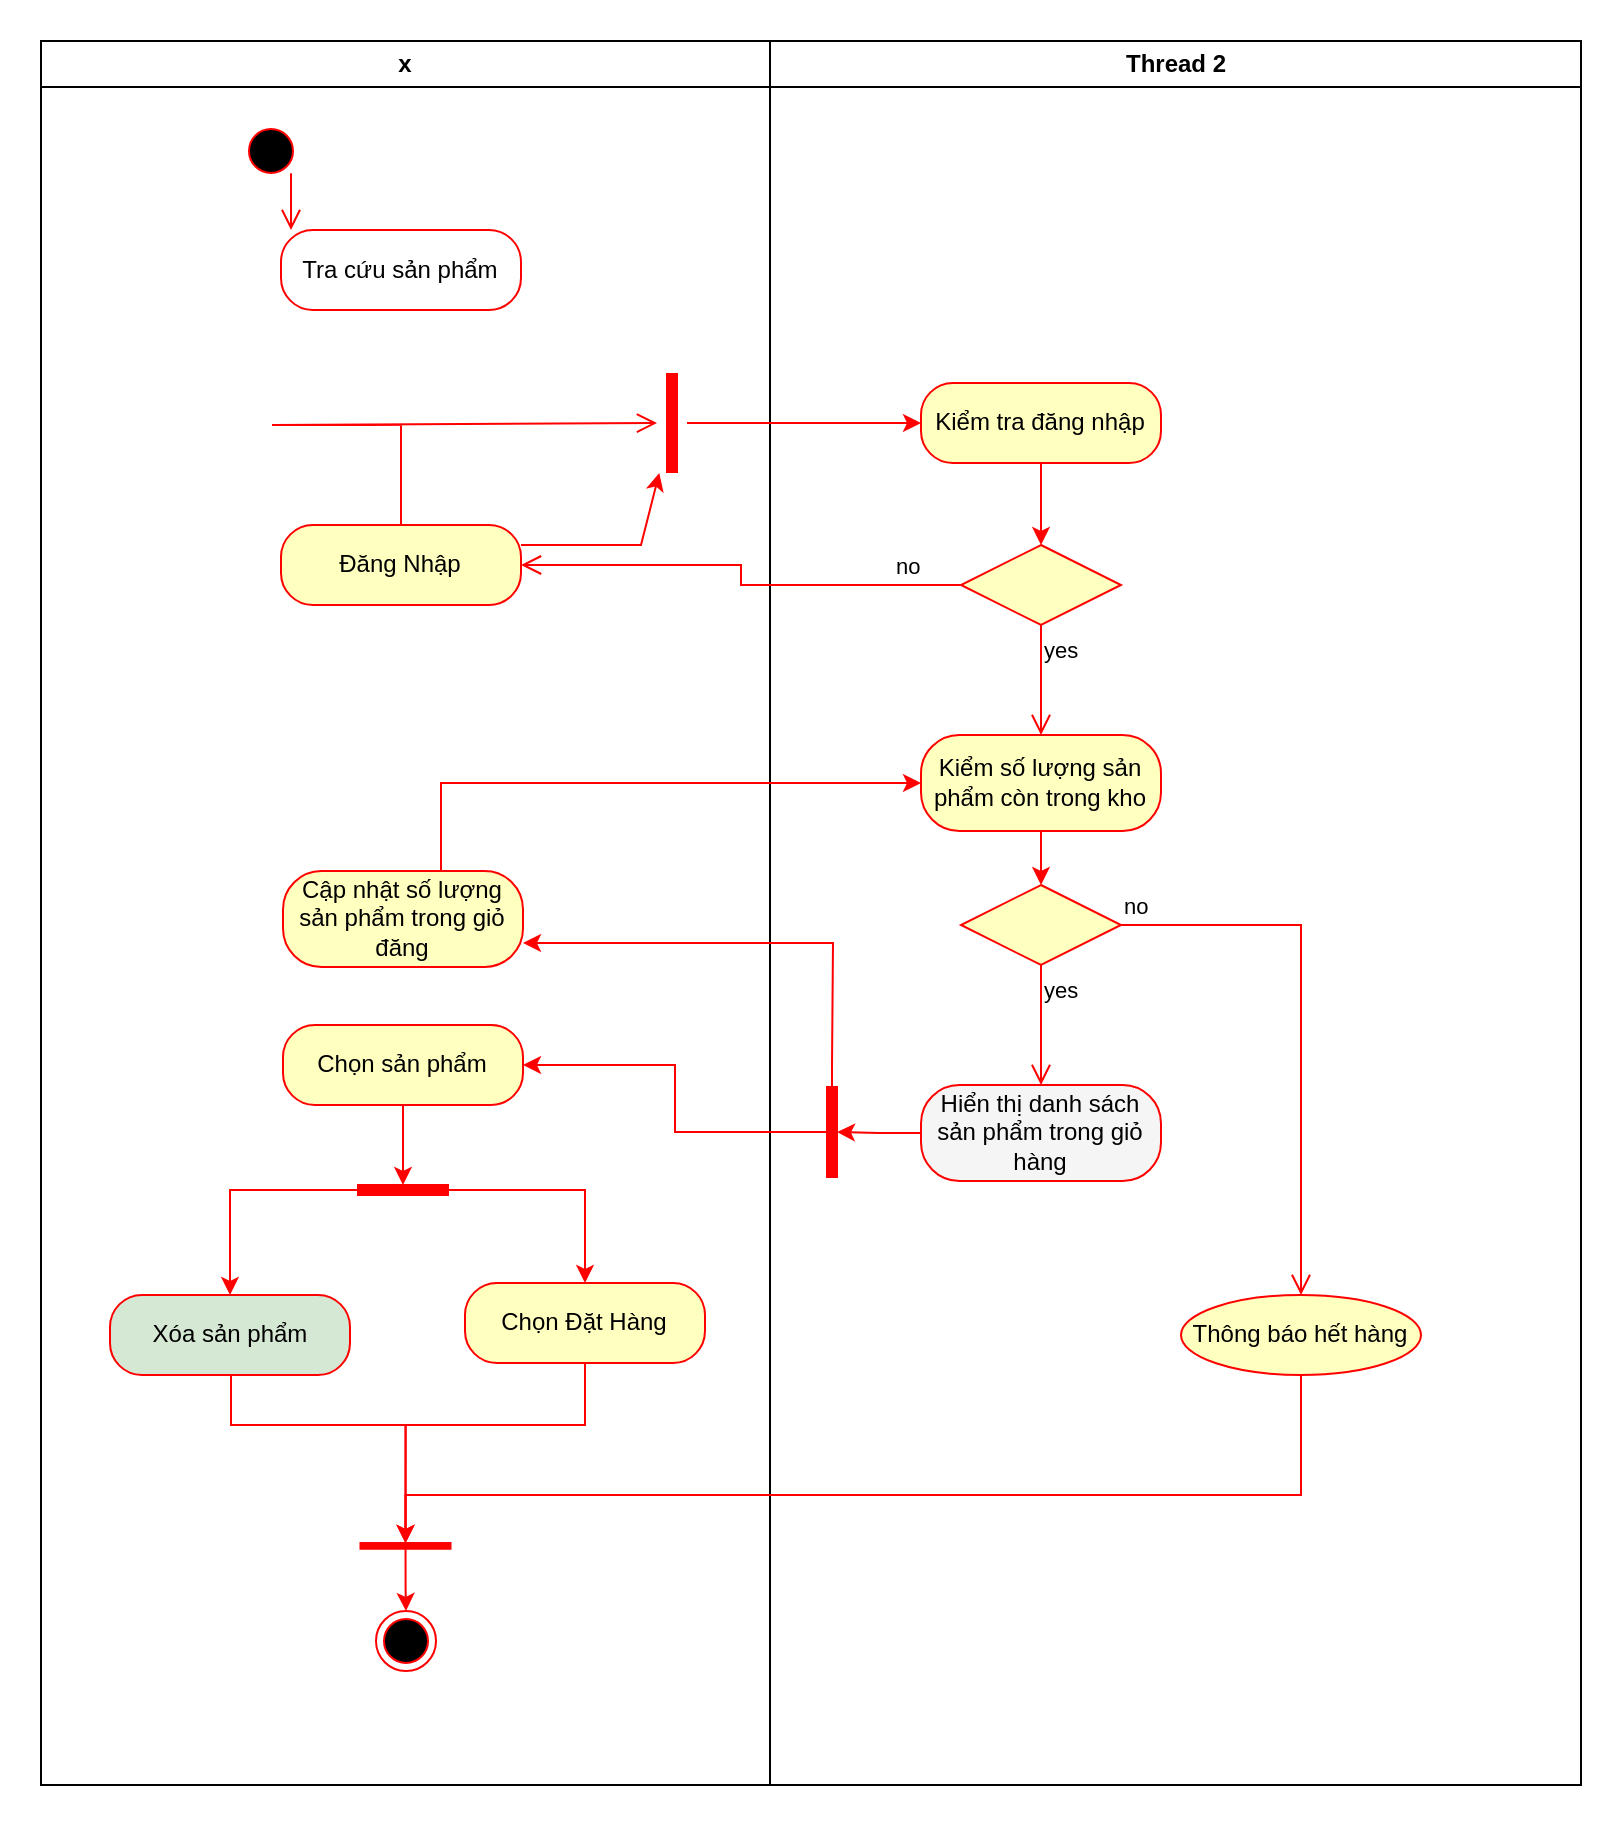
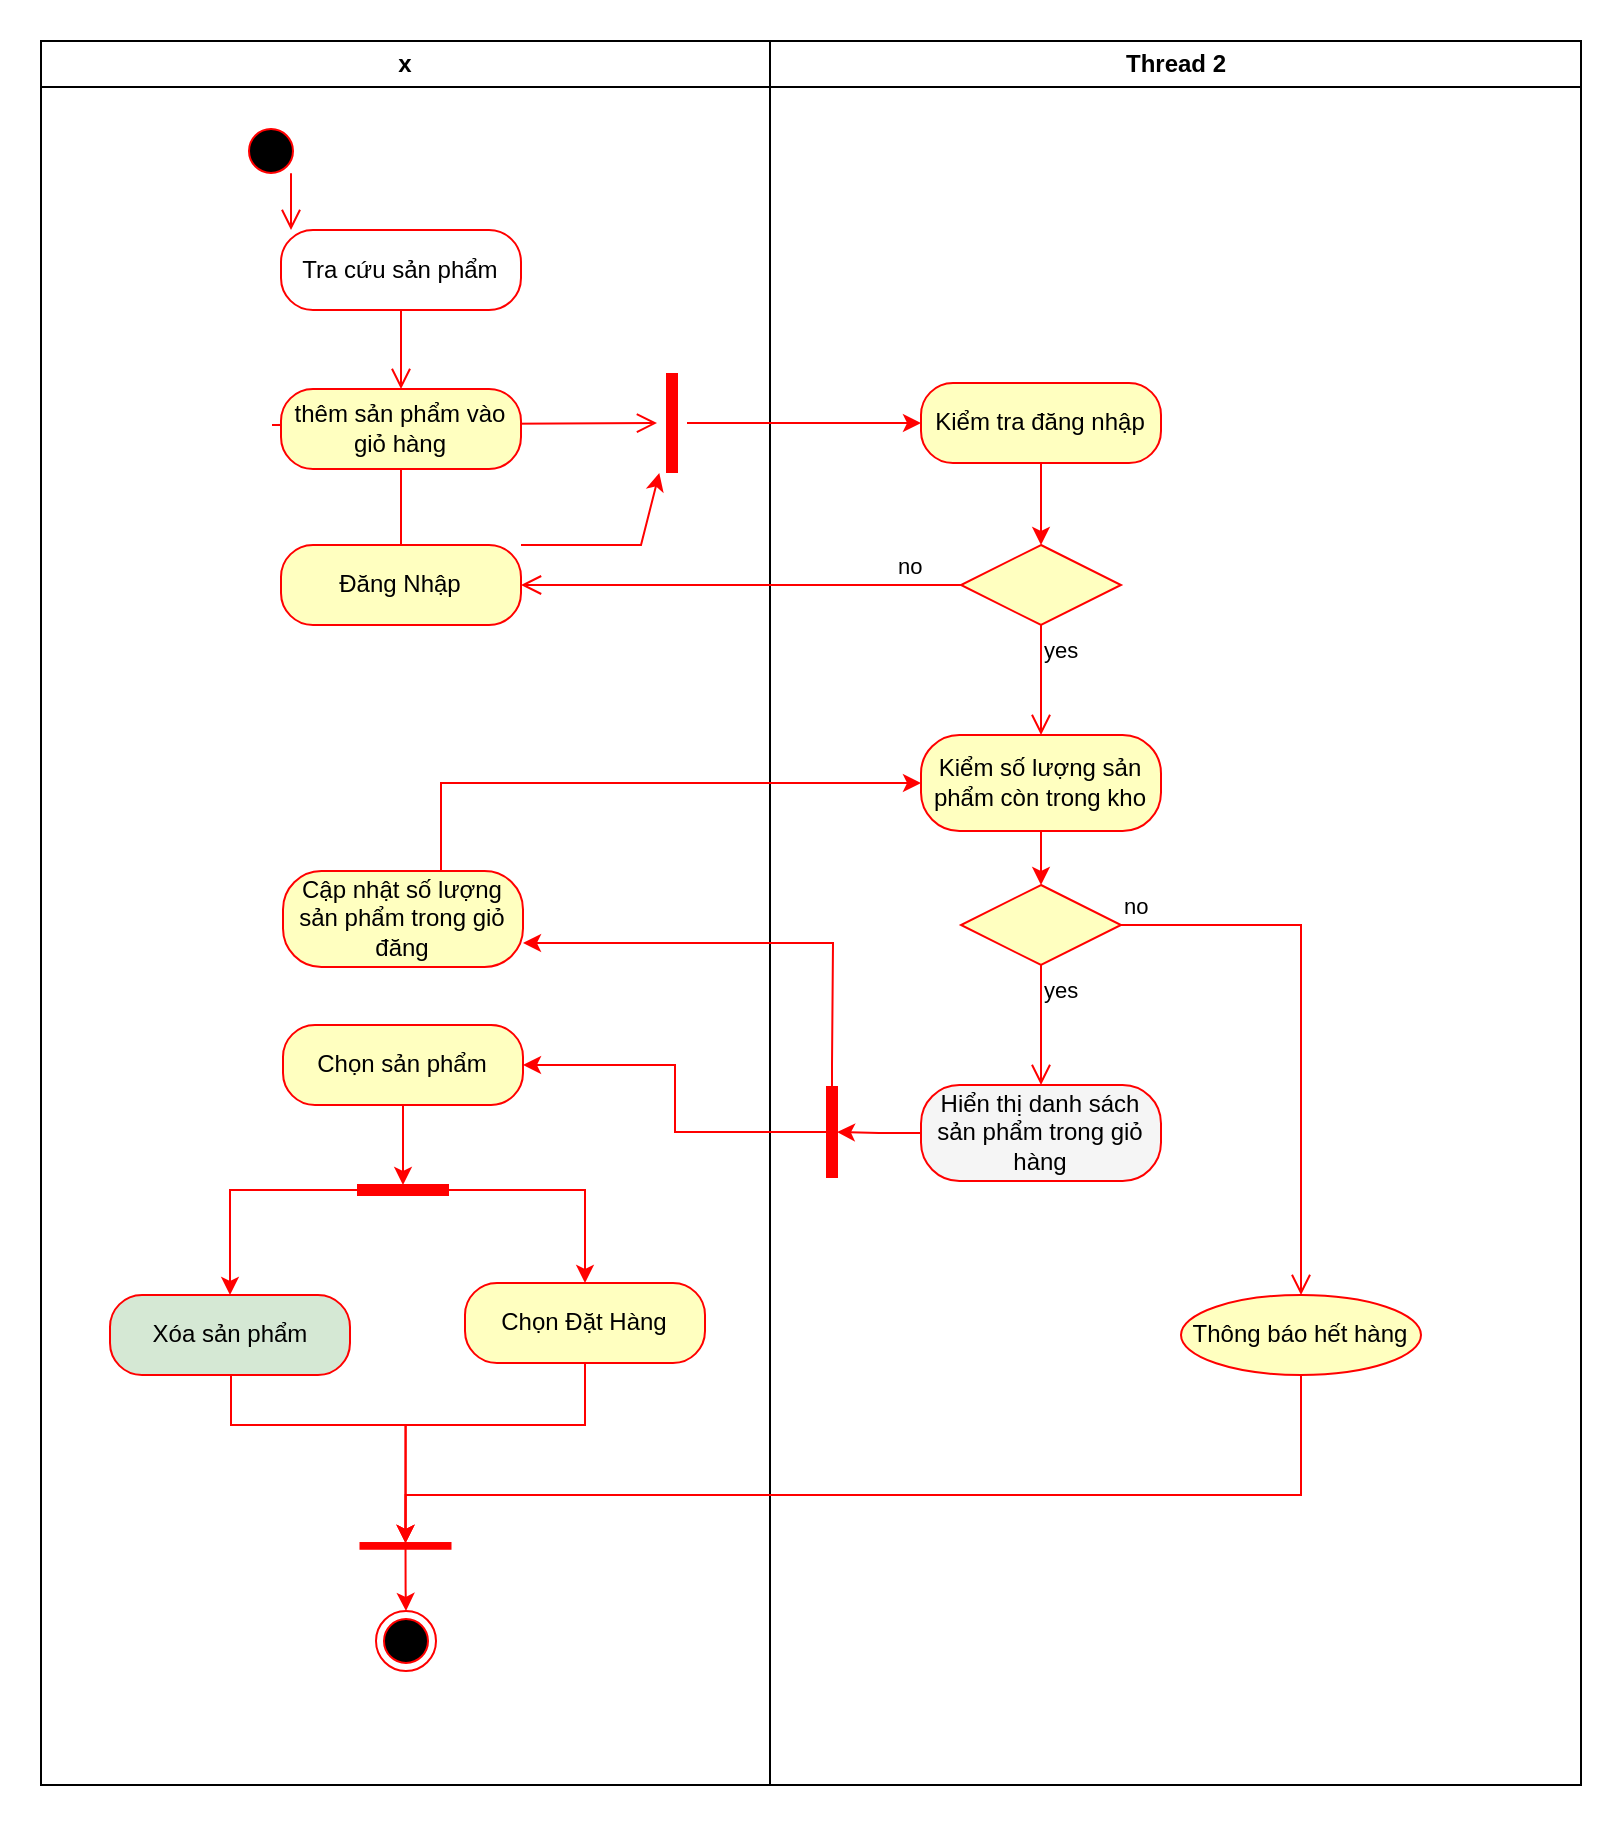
+ <mxCell id="9" value="" style="edgeStyle=orthogonalEdgeStyle;html=1;verticalAlign=bottom;endArrow=open;endSize=8;strokeColor=#ff0000;rounded=0;" parent="2" source="5" target="12" edge="1"><mxGeometry relative="1" as="geometry"><mxPoint x="225.5" y="142" as="targetPoint" /><Array as="points" /></mxGeometry></mxCell>
+ <mxCell id="12" value="thêm sản phẩm vào giỏ hàng" style="rounded=1;whiteSpace=wrap;html=1;arcSize=40;fontColor=#000000;fillColor=#ffffc0;strokeColor=#ff0000;" parent="2" vertex="1"><mxGeometry x="120" y="174" width="120" height="40" as="geometry" /></mxCell>
- <mxCell id="7" value="Đăng Nhập" style="rounded=1;whiteSpace=wrap;html=1;arcSize=40;fontColor=#000000;fillColor=#ffffc0;strokeColor=#ff0000;" parent="2" vertex="1"><mxGeometry x="120" y="242" width="120" height="40" as="geometry" /></mxCell>
+ <mxCell id="7" value="Đăng Nhập" style="rounded=1;whiteSpace=wrap;html=1;arcSize=40;fontColor=#000000;fillColor=#ffffc0;strokeColor=#ff0000;" parent="2" vertex="1"><mxGeometry x="120" y="252" width="120" height="40" as="geometry" /></mxCell>
